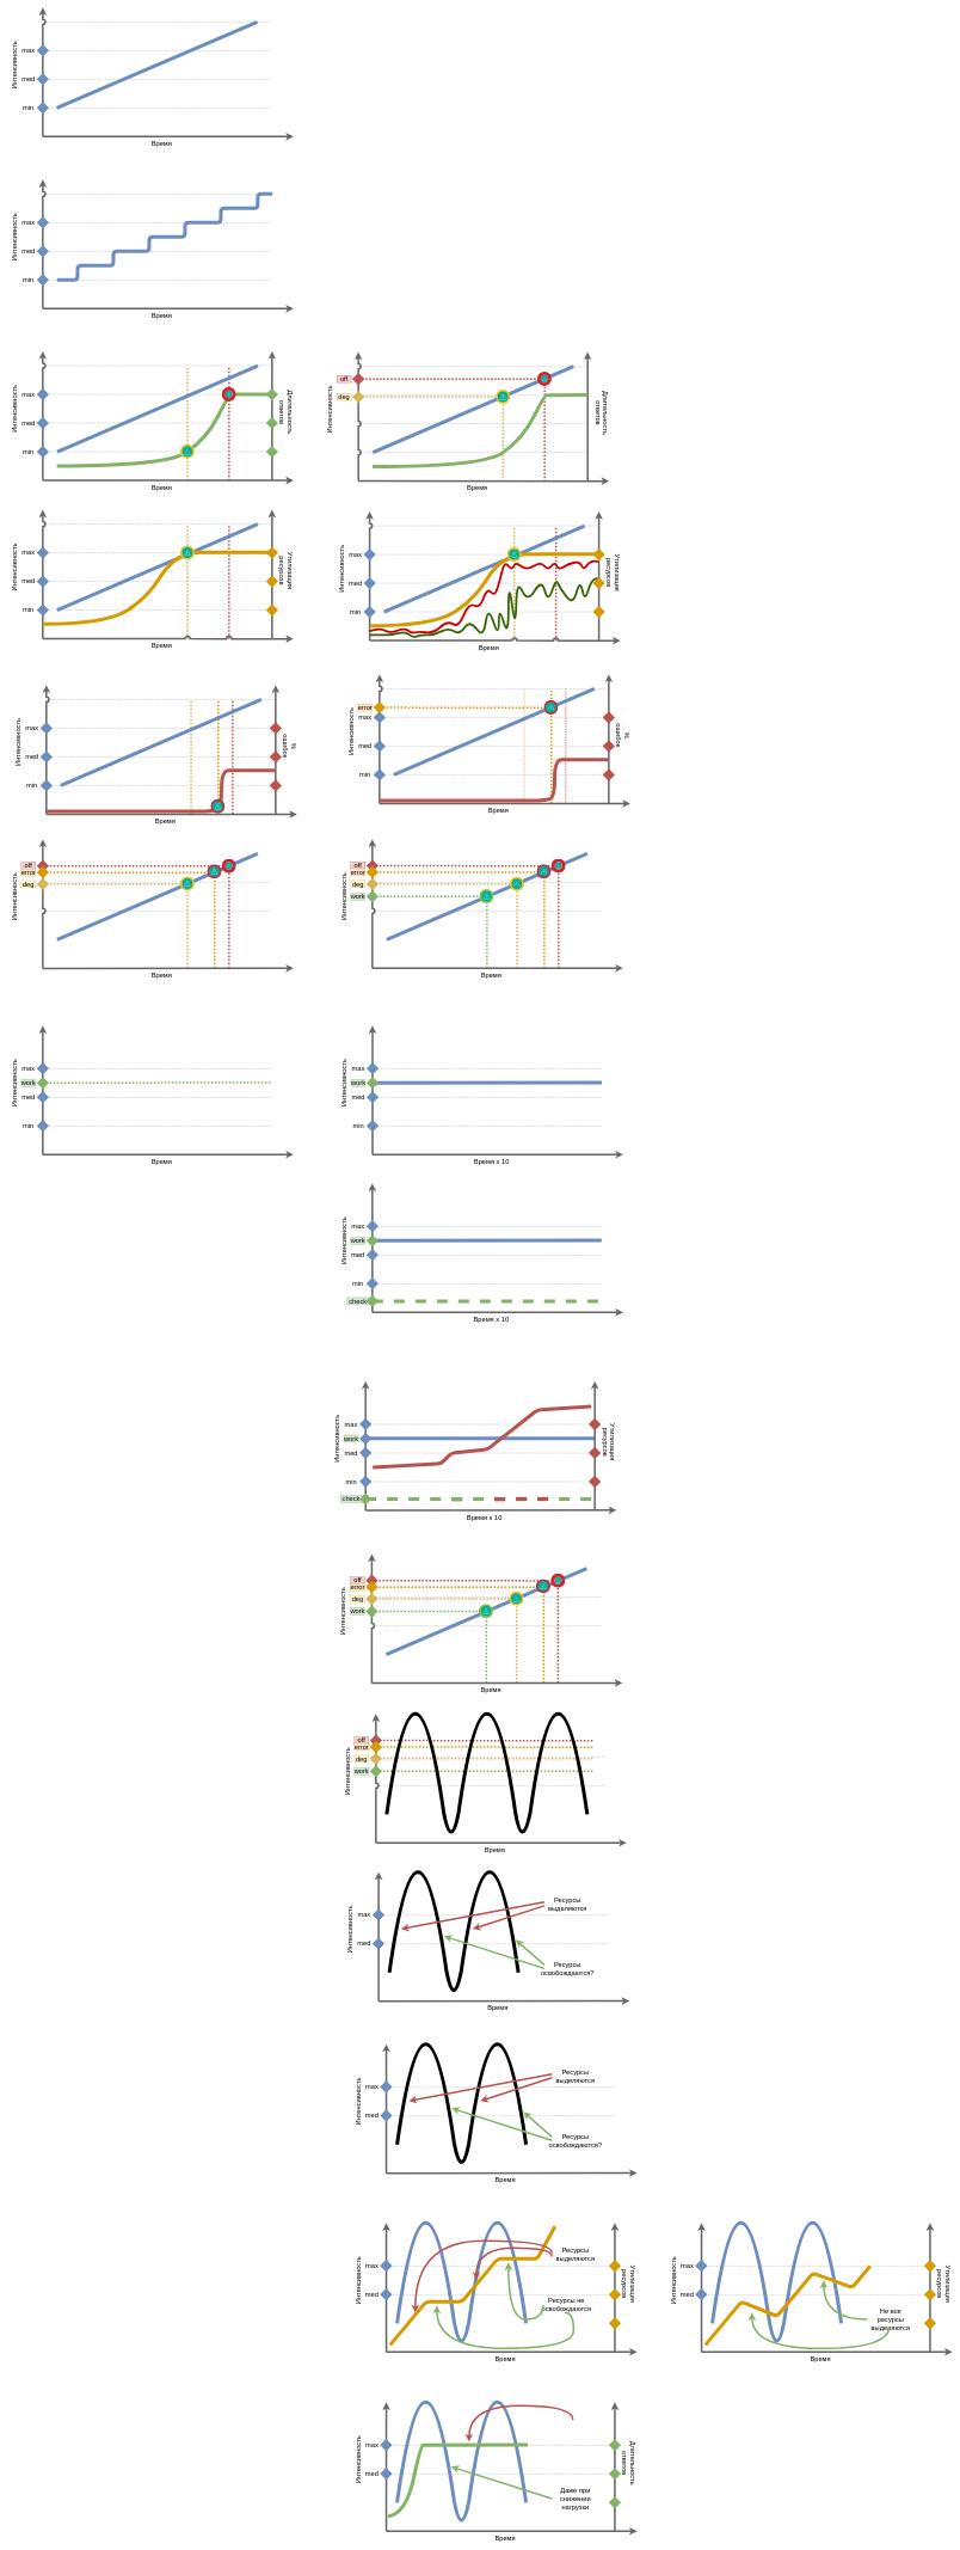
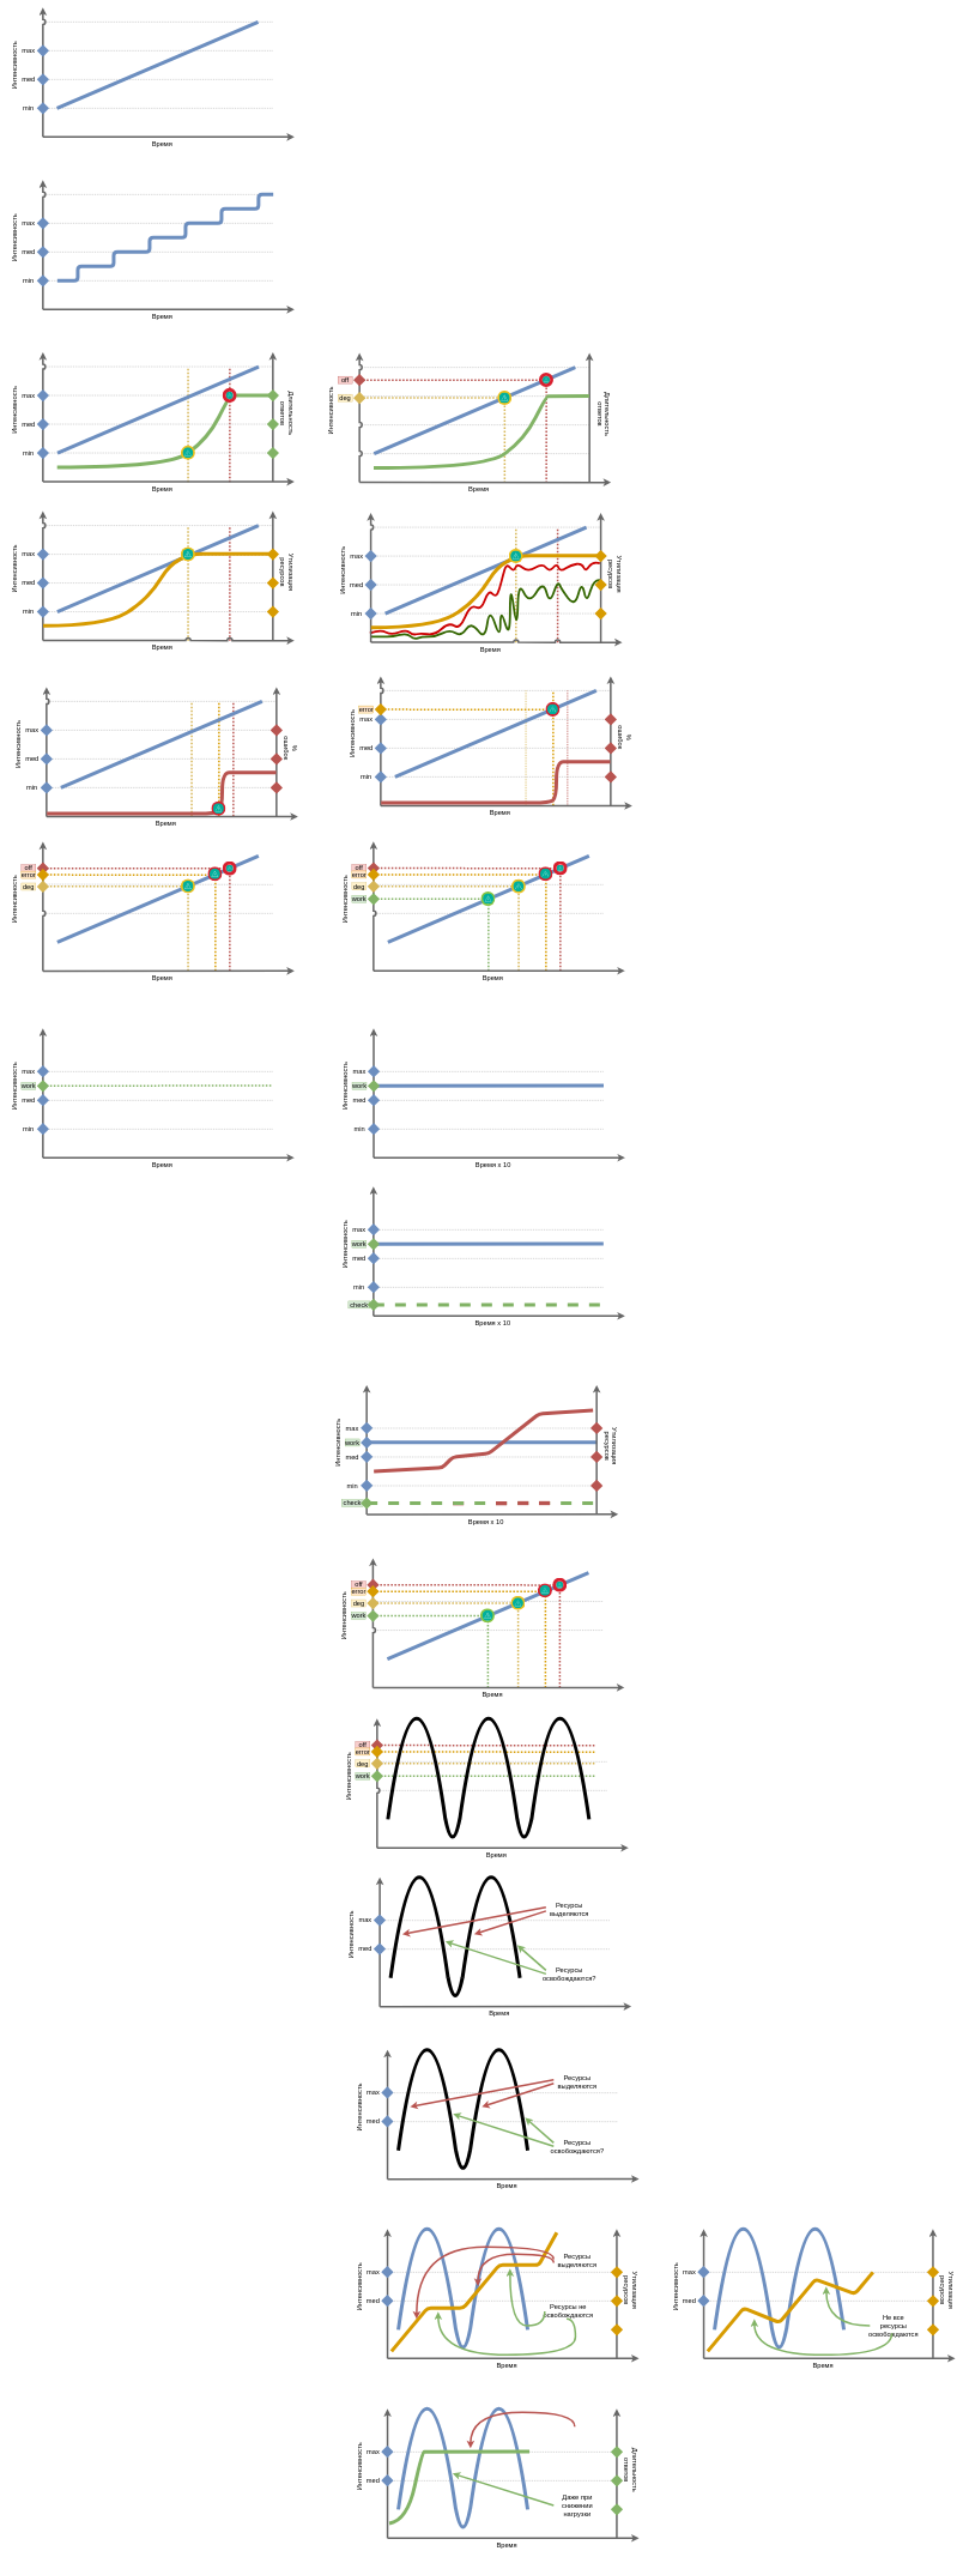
- <mxCell id="526" value="Не все ресурсы выделяются&lt;br&gt;" style="text;html=1;strokeColor=none;fillColor=none;align=center;verticalAlign=middle;whiteSpace=wrap;rounded=0;fontSize=19;" vertex="1" parent="516"><mxGeometry x="561.5" y="248.895" width="130" height="40" as="geometry" /></mxCell>
+ <mxCell id="526" value="Не все ресурсы освобождаются&lt;br&gt;" style="text;html=1;strokeColor=none;fillColor=none;align=center;verticalAlign=middle;whiteSpace=wrap;rounded=0;fontSize=19;" vertex="1" parent="516"><mxGeometry x="561.5" y="248.895" width="130" height="40" as="geometry" /></mxCell>
